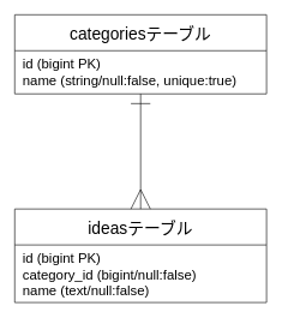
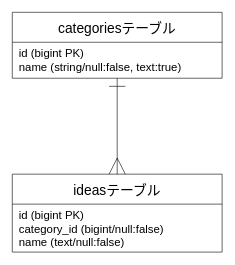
- <mxCell id="3" value=" id (bigint PK)&#10; name (string/null:false, unique:true)" style="text;strokeColor=none;fillColor=none;spacingLeft=4;spacingRight=4;overflow=hidden;rotatable=0;points=[[0,0.5],[1,0.5]];portConstraint=eastwest;fontSize=19;" parent="2" vertex="1"><mxGeometry y="50" width="350" height="60" as="geometry" /></mxCell>
+ <mxCell id="3" value=" id (bigint PK)&#10; name (string/null:false, text:true)" style="text;strokeColor=none;fillColor=none;spacingLeft=4;spacingRight=4;overflow=hidden;rotatable=0;points=[[0,0.5],[1,0.5]];portConstraint=eastwest;fontSize=19;" parent="2" vertex="1"><mxGeometry y="50" width="350" height="60" as="geometry" /></mxCell>
